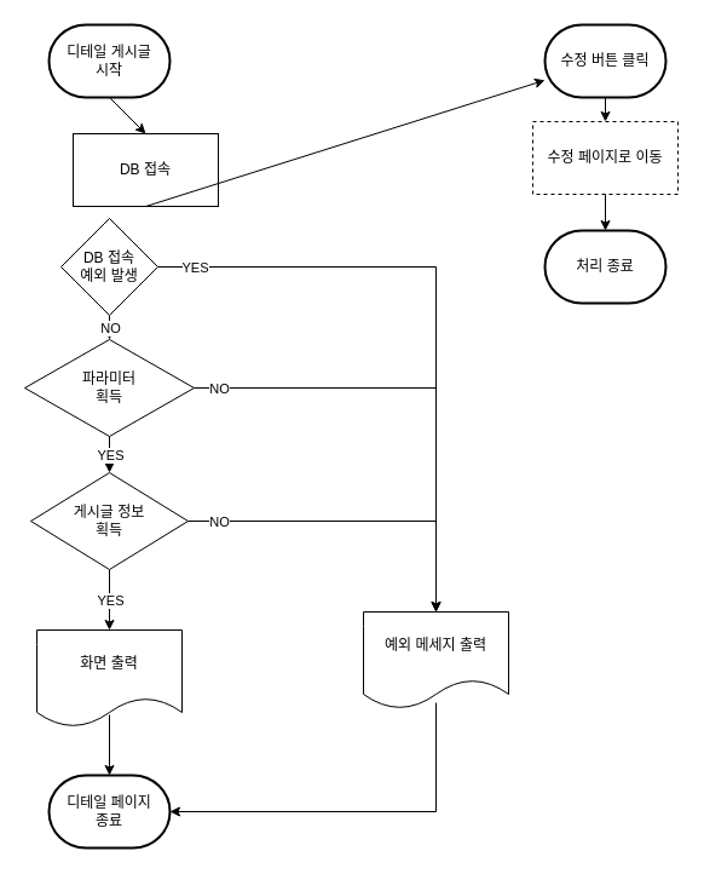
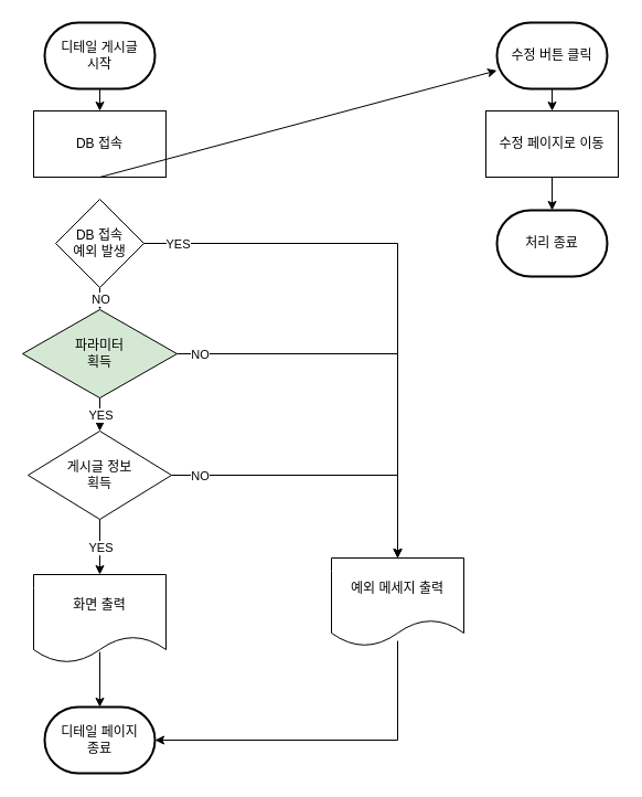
- <mxCell id="27" value="수정 페이지로 이동" style="rounded=0;whiteSpace=wrap;html=1;dashed=1;" vertex="1" parent="1"><mxGeometry x="440" y="100" width="120" height="60" as="geometry" /></mxCell>
+ <mxCell id="27" value="수정 페이지로 이동" style="rounded=0;whiteSpace=wrap;html=1;" vertex="1" parent="1"><mxGeometry x="440" y="100" width="120" height="60" as="geometry" /></mxCell>
- <mxCell id="3" value="DB 접속" style="rounded=0;whiteSpace=wrap;html=1;" vertex="1" parent="1"><mxGeometry x="60" y="110" width="120" height="60" as="geometry" /></mxCell>
+ <mxCell id="3" value="DB 접속" style="rounded=0;whiteSpace=wrap;html=1;" vertex="1" parent="1"><mxGeometry x="30" y="100" width="120" height="60" as="geometry" /></mxCell>
- <mxCell id="13" value="파라미터&lt;div&gt;획득&lt;/div&gt;" style="rhombus;whiteSpace=wrap;html=1;" vertex="1" parent="1"><mxGeometry x="20" y="280" width="140" height="80" as="geometry" /></mxCell>
+ <mxCell id="13" value="파라미터&lt;div&gt;획득&lt;/div&gt;" style="rhombus;whiteSpace=wrap;html=1;fillColor=#d5e8d4;" vertex="1" parent="1"><mxGeometry x="20" y="280" width="140" height="80" as="geometry" /></mxCell>
